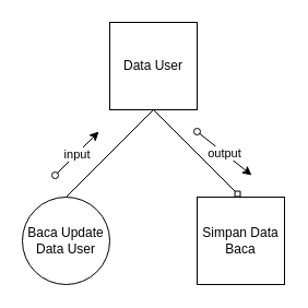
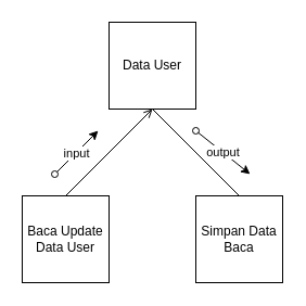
- <mxCell id="4" style="rounded=0;orthogonalLoop=1;jettySize=auto;html=1;exitX=0.5;exitY=0;exitDx=0;exitDy=0;entryX=0.5;entryY=1;entryDx=0;entryDy=0;endArrow=none;endFill=0;" edge="1" parent="1" source="5" target="3"><mxGeometry relative="1" as="geometry" /></mxCell>
+ <mxCell id="4" style="rounded=0;orthogonalLoop=1;jettySize=auto;html=1;exitX=0.5;exitY=0;exitDx=0;exitDy=0;entryX=0.5;entryY=1;entryDx=0;entryDy=0;endArrow=open;endFill=0;" edge="1" parent="1" source="5" target="3"><mxGeometry relative="1" as="geometry" /></mxCell>
- <mxCell id="2" style="rounded=0;orthogonalLoop=1;jettySize=auto;html=1;exitX=0.5;exitY=1;exitDx=0;exitDy=0;entryX=0.5;entryY=0;entryDx=0;entryDy=0;endArrow=diamond;endFill=0;" edge="1" parent="1" source="3" target="6"><mxGeometry relative="1" as="geometry" /></mxCell>
+ <mxCell id="2" style="rounded=0;orthogonalLoop=1;jettySize=auto;html=1;exitX=0.5;exitY=1;exitDx=0;exitDy=0;entryX=0.5;entryY=0;entryDx=0;entryDy=0;endArrow=none;endFill=0;" edge="1" parent="1" source="3" target="6"><mxGeometry relative="1" as="geometry" /></mxCell>
- <mxCell id="5" value="Baca Update Data User" style="ellipse;whiteSpace=wrap;html=1;aspect=fixed;" vertex="1" parent="1"><mxGeometry x="20" y="180" width="80" height="80" as="geometry" /></mxCell>
+ <mxCell id="5" value="Baca Update Data User" style="whiteSpace=wrap;html=1;aspect=fixed;" vertex="1" parent="1"><mxGeometry x="20" y="180" width="80" height="80" as="geometry" /></mxCell>
